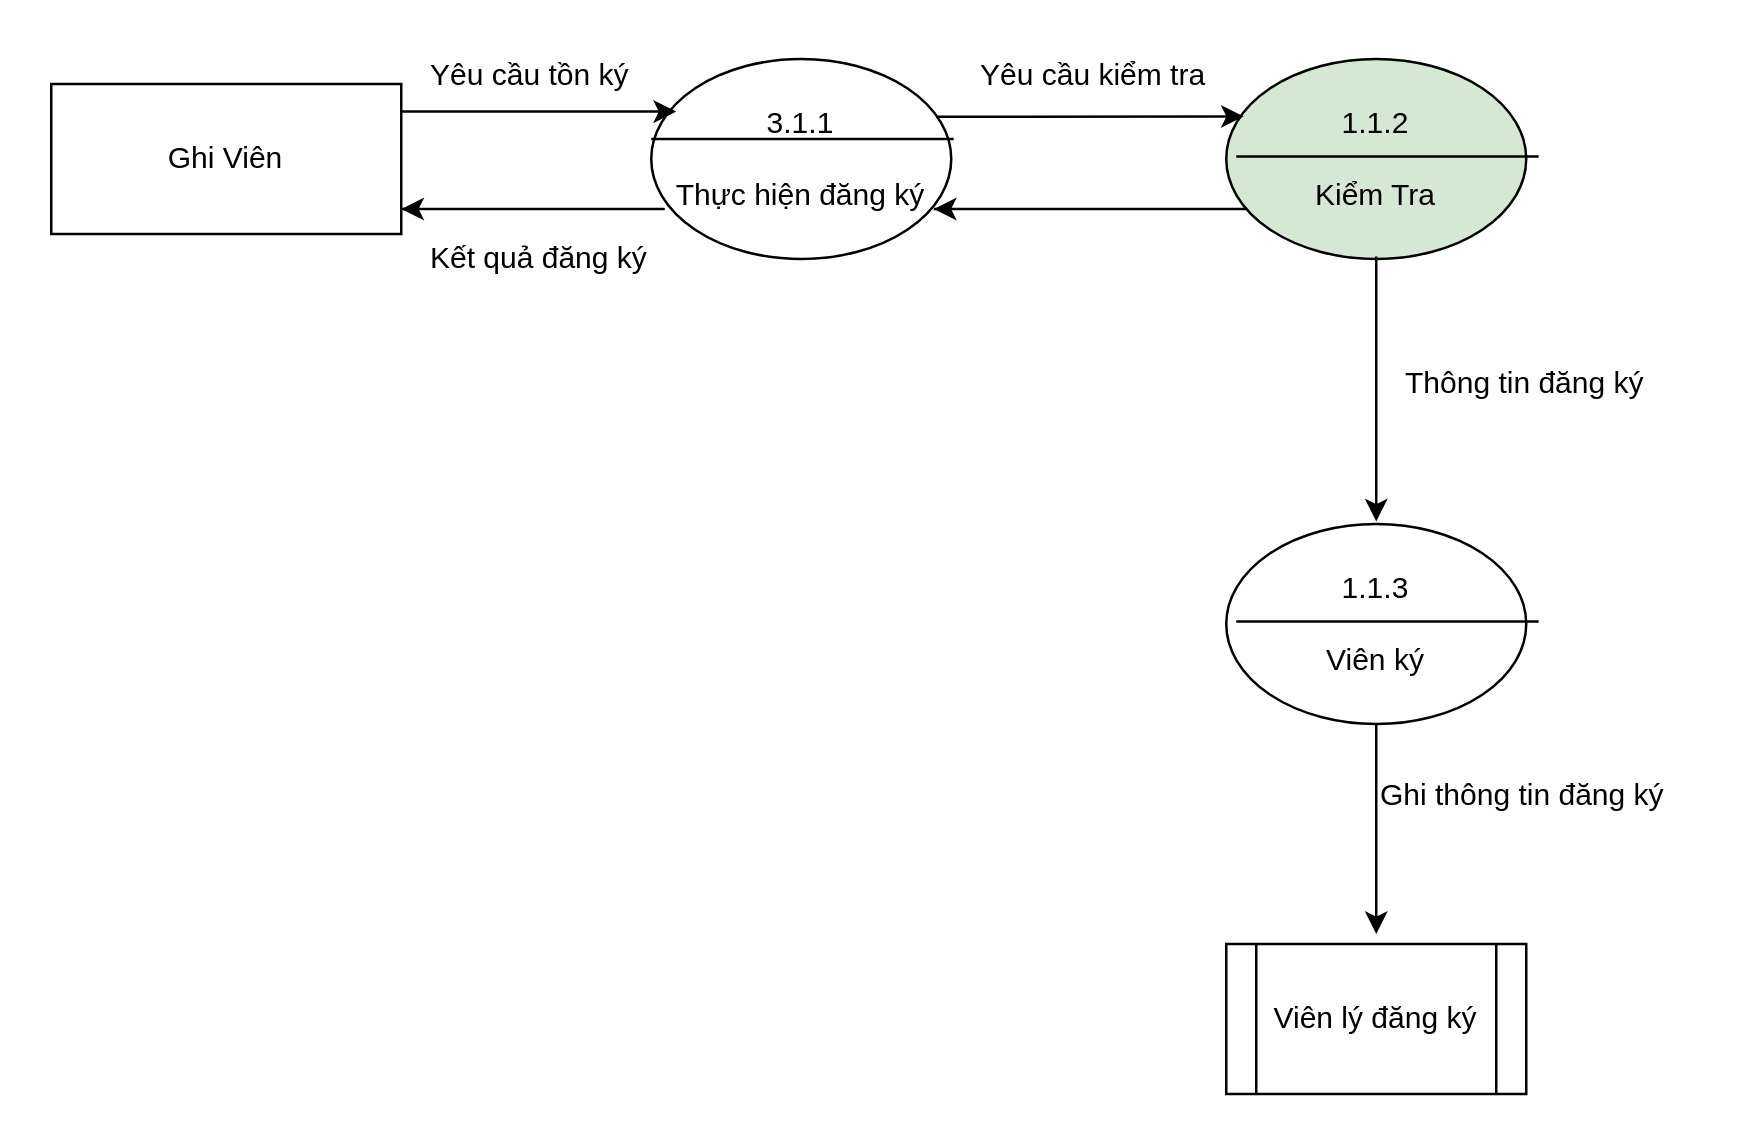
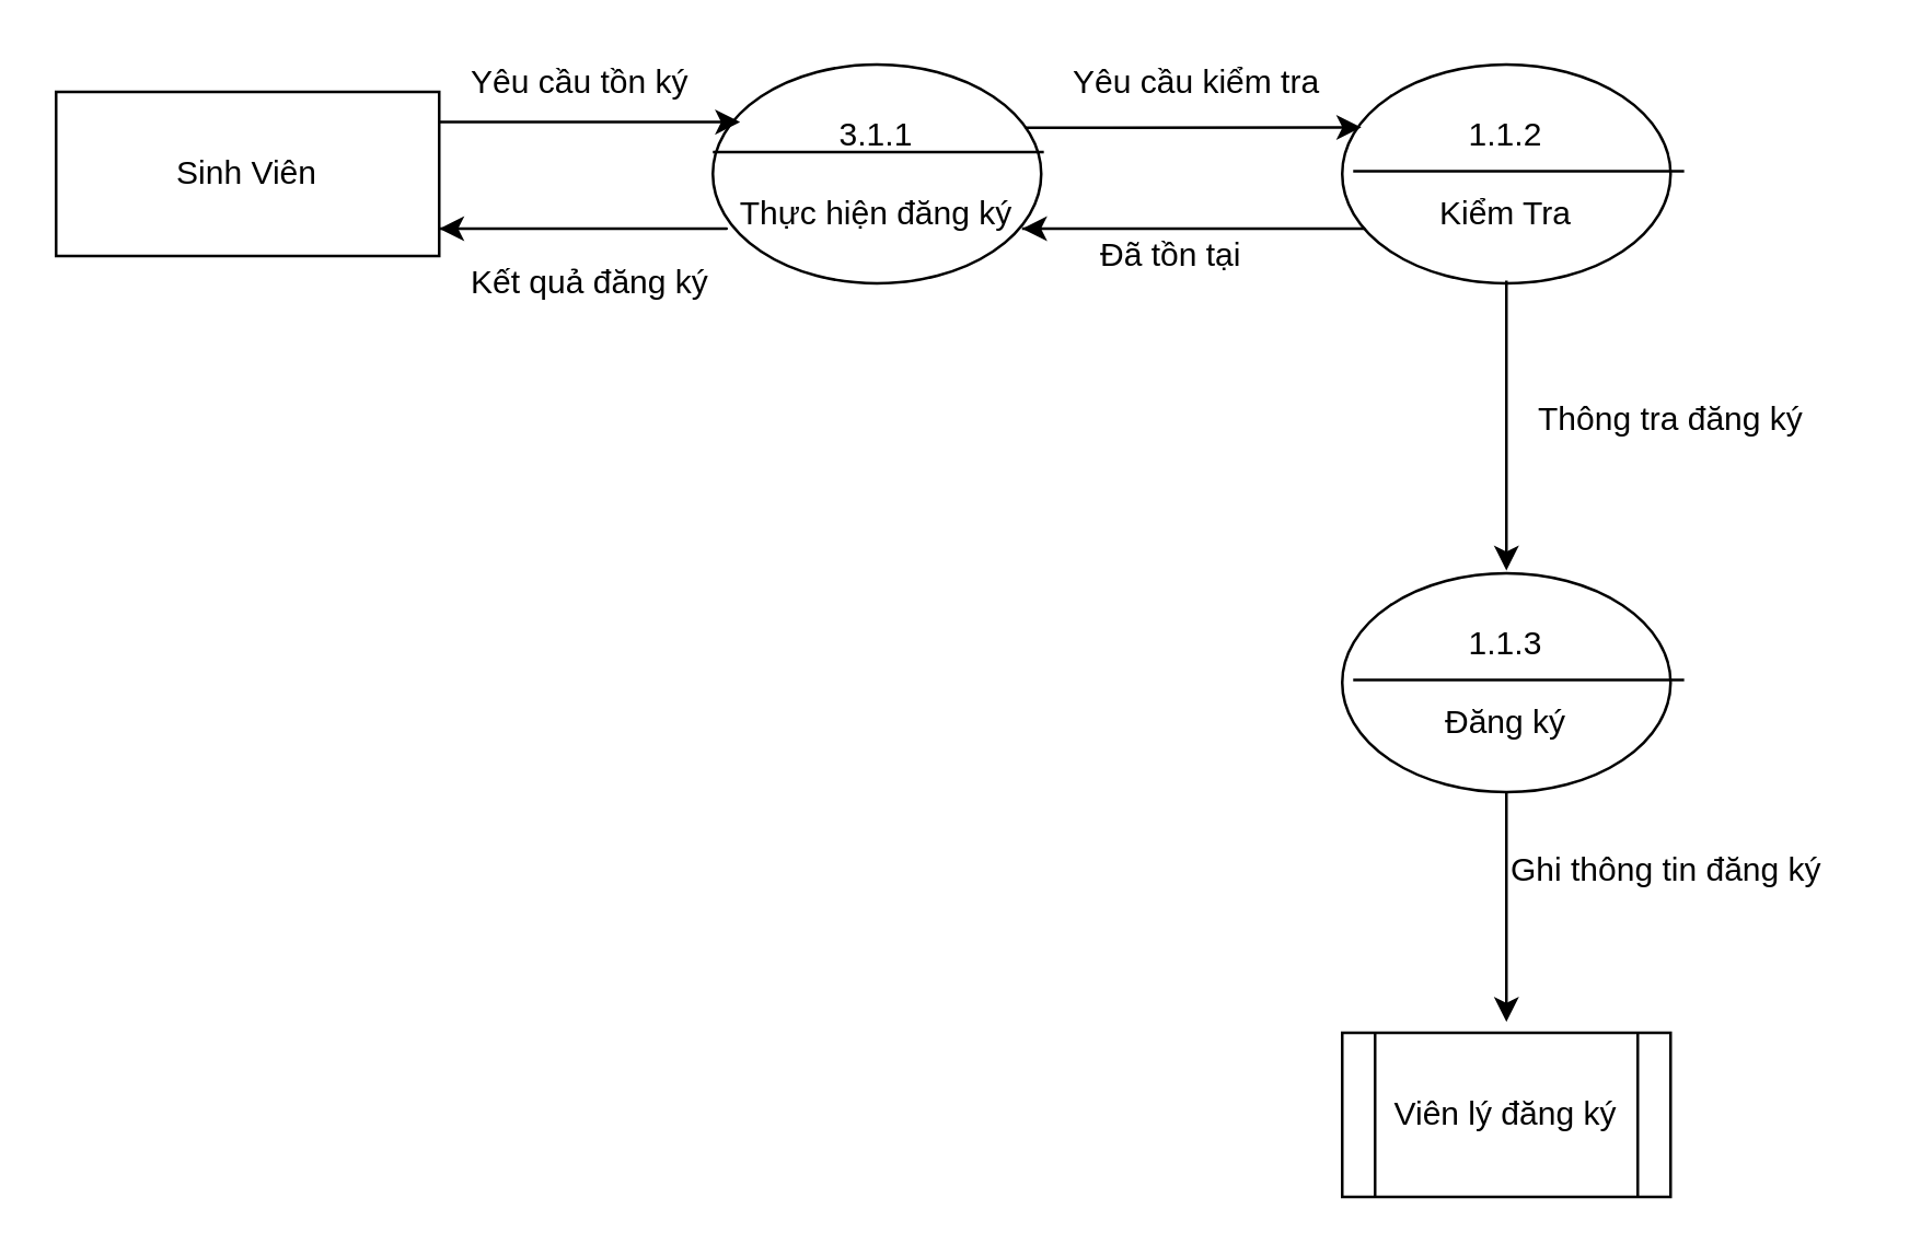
- <mxCell id="2" value="Ghi Viên" style="rounded=0;whiteSpace=wrap;html=1;" parent="1" vertex="1"><mxGeometry x="20" y="33" width="140" height="60" as="geometry" /></mxCell>
+ <mxCell id="2" value="Sinh Viên" style="rounded=0;whiteSpace=wrap;html=1;" parent="1" vertex="1"><mxGeometry x="20" y="33" width="140" height="60" as="geometry" /></mxCell>
- <mxCell id="3" value="1.1.2&lt;br&gt;&lt;br&gt;Kiểm Tra" style="ellipse;whiteSpace=wrap;html=1;fillColor=#d5e8d4;" parent="1" vertex="1"><mxGeometry x="490" y="23" width="120" height="80" as="geometry" /></mxCell>
+ <mxCell id="3" value="1.1.2&lt;br&gt;&lt;br&gt;Kiểm Tra" style="ellipse;whiteSpace=wrap;html=1;" parent="1" vertex="1"><mxGeometry x="490" y="23" width="120" height="80" as="geometry" /></mxCell>
+ <mxCell id="14" value="Đã tồn tại" style="text;html=1;resizable=0;points=[];autosize=1;align=left;verticalAlign=top;spacingTop=-4;" parent="1" vertex="1"><mxGeometry x="400" y="83" width="70" height="20" as="geometry" /></mxCell>
- <mxCell id="16" value="Thông tin đăng ký" style="text;html=1;resizable=0;points=[];autosize=1;align=left;verticalAlign=top;spacingTop=-4;" parent="1" vertex="1"><mxGeometry x="560" y="143" width="110" height="20" as="geometry" /></mxCell>
+ <mxCell id="16" value="Thông tra đăng ký" style="text;html=1;resizable=0;points=[];autosize=1;align=left;verticalAlign=top;spacingTop=-4;" parent="1" vertex="1"><mxGeometry x="560" y="143" width="110" height="20" as="geometry" /></mxCell>
- <mxCell id="20" value="1.1.3&lt;br&gt;&lt;br&gt;Viên ký" style="ellipse;whiteSpace=wrap;html=1;" vertex="1" parent="1"><mxGeometry x="490" y="209" width="120" height="80" as="geometry" /></mxCell>
+ <mxCell id="20" value="1.1.3&lt;br&gt;&lt;br&gt;Đăng ký" style="ellipse;whiteSpace=wrap;html=1;" vertex="1" parent="1"><mxGeometry x="490" y="209" width="120" height="80" as="geometry" /></mxCell>
